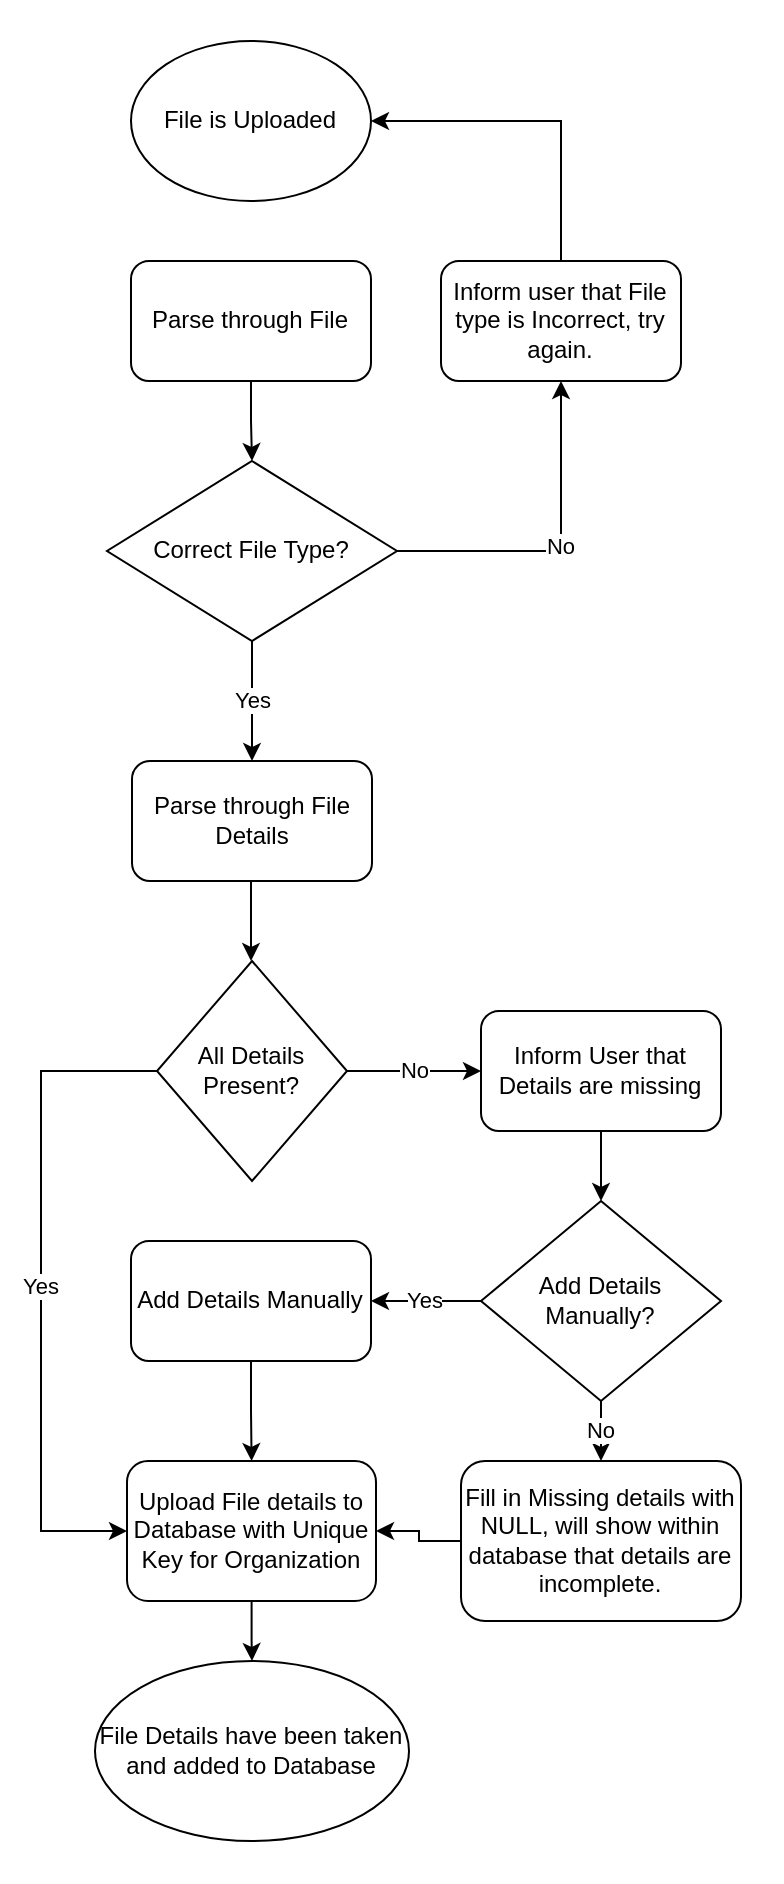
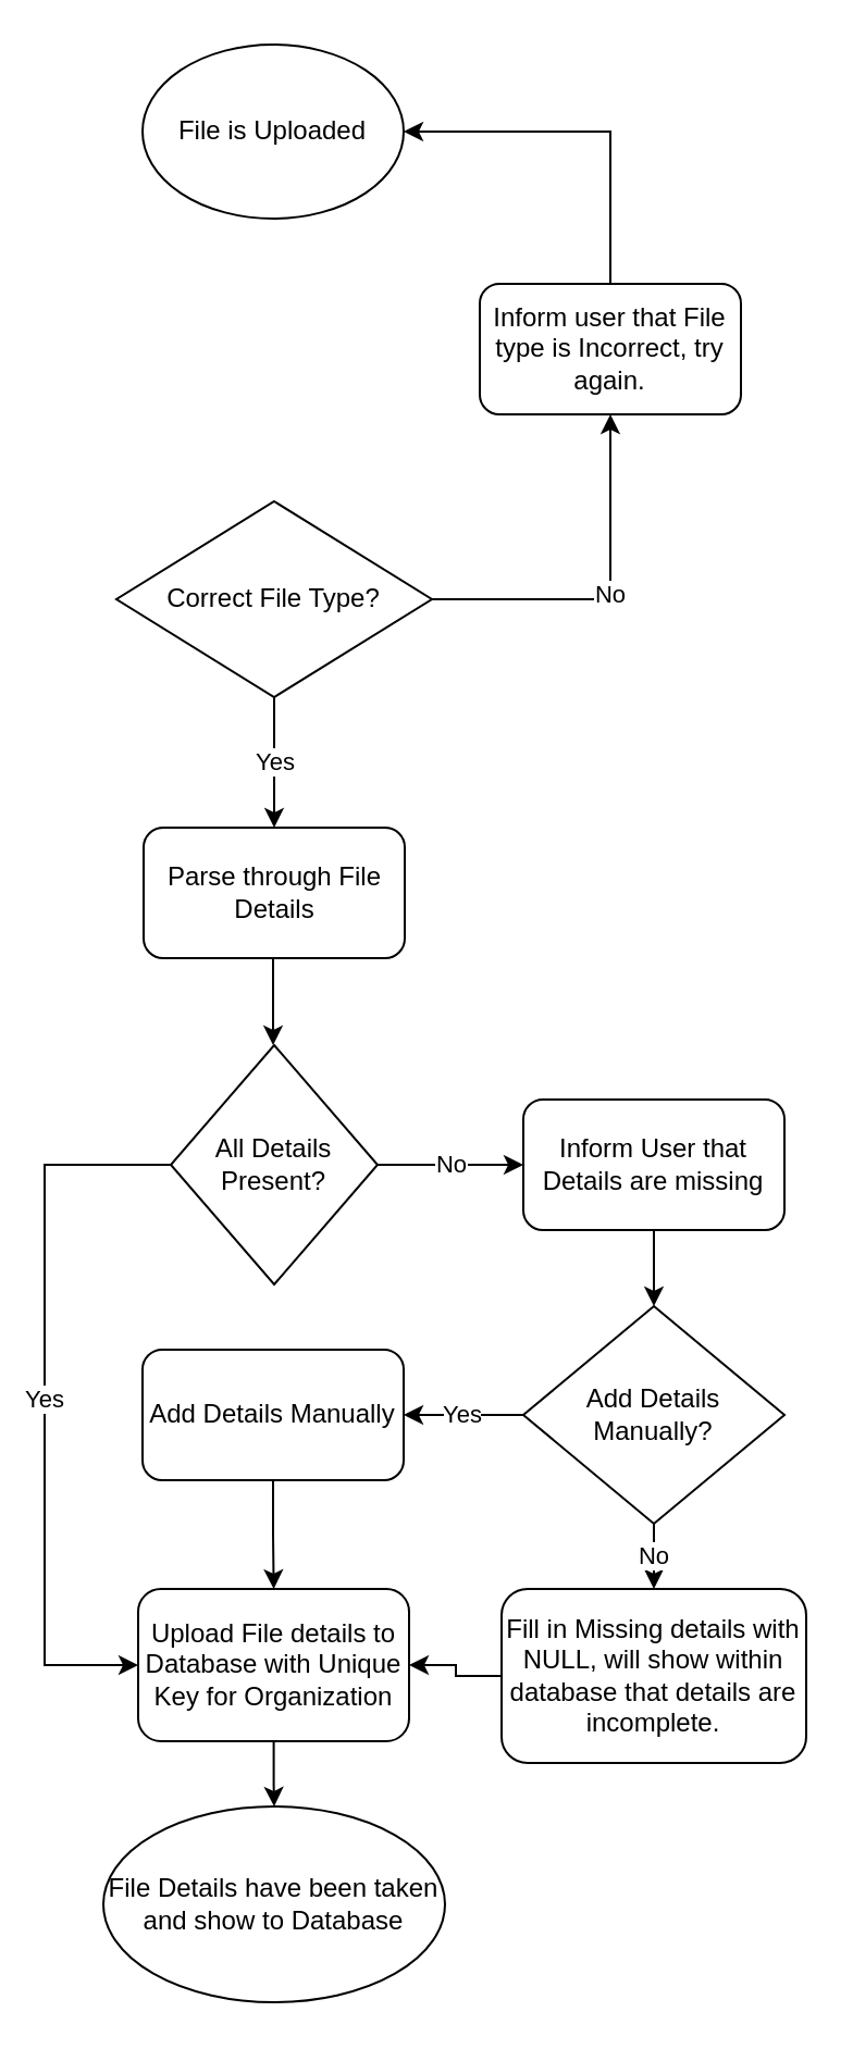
- <mxCell id="7" value="Parse through File" style="rounded=1;whiteSpace=wrap;html=1;" vertex="1" parent="1"><mxGeometry x="65" y="130" width="120" height="60" as="geometry" /></mxCell>
- <mxCell id="3" value="" style="edgeStyle=orthogonalEdgeStyle;rounded=0;orthogonalLoop=1;jettySize=auto;html=1;exitX=0.5;exitY=1;exitDx=0;exitDy=0;" edge="1" parent="1" source="7" target="6"><mxGeometry relative="1" as="geometry"><mxPoint x="125" y="200" as="sourcePoint" /></mxGeometry></mxCell>
- <mxCell id="26" value="File Details have been taken and added to Database" style="ellipse;whiteSpace=wrap;html=1;rounded=1;" vertex="1" parent="1"><mxGeometry x="47" y="830" width="157" height="90" as="geometry" /></mxCell>
+ <mxCell id="26" value="File Details have been taken and show to Database" style="ellipse;whiteSpace=wrap;html=1;rounded=1;" vertex="1" parent="1"><mxGeometry x="47" y="830" width="157" height="90" as="geometry" /></mxCell>
